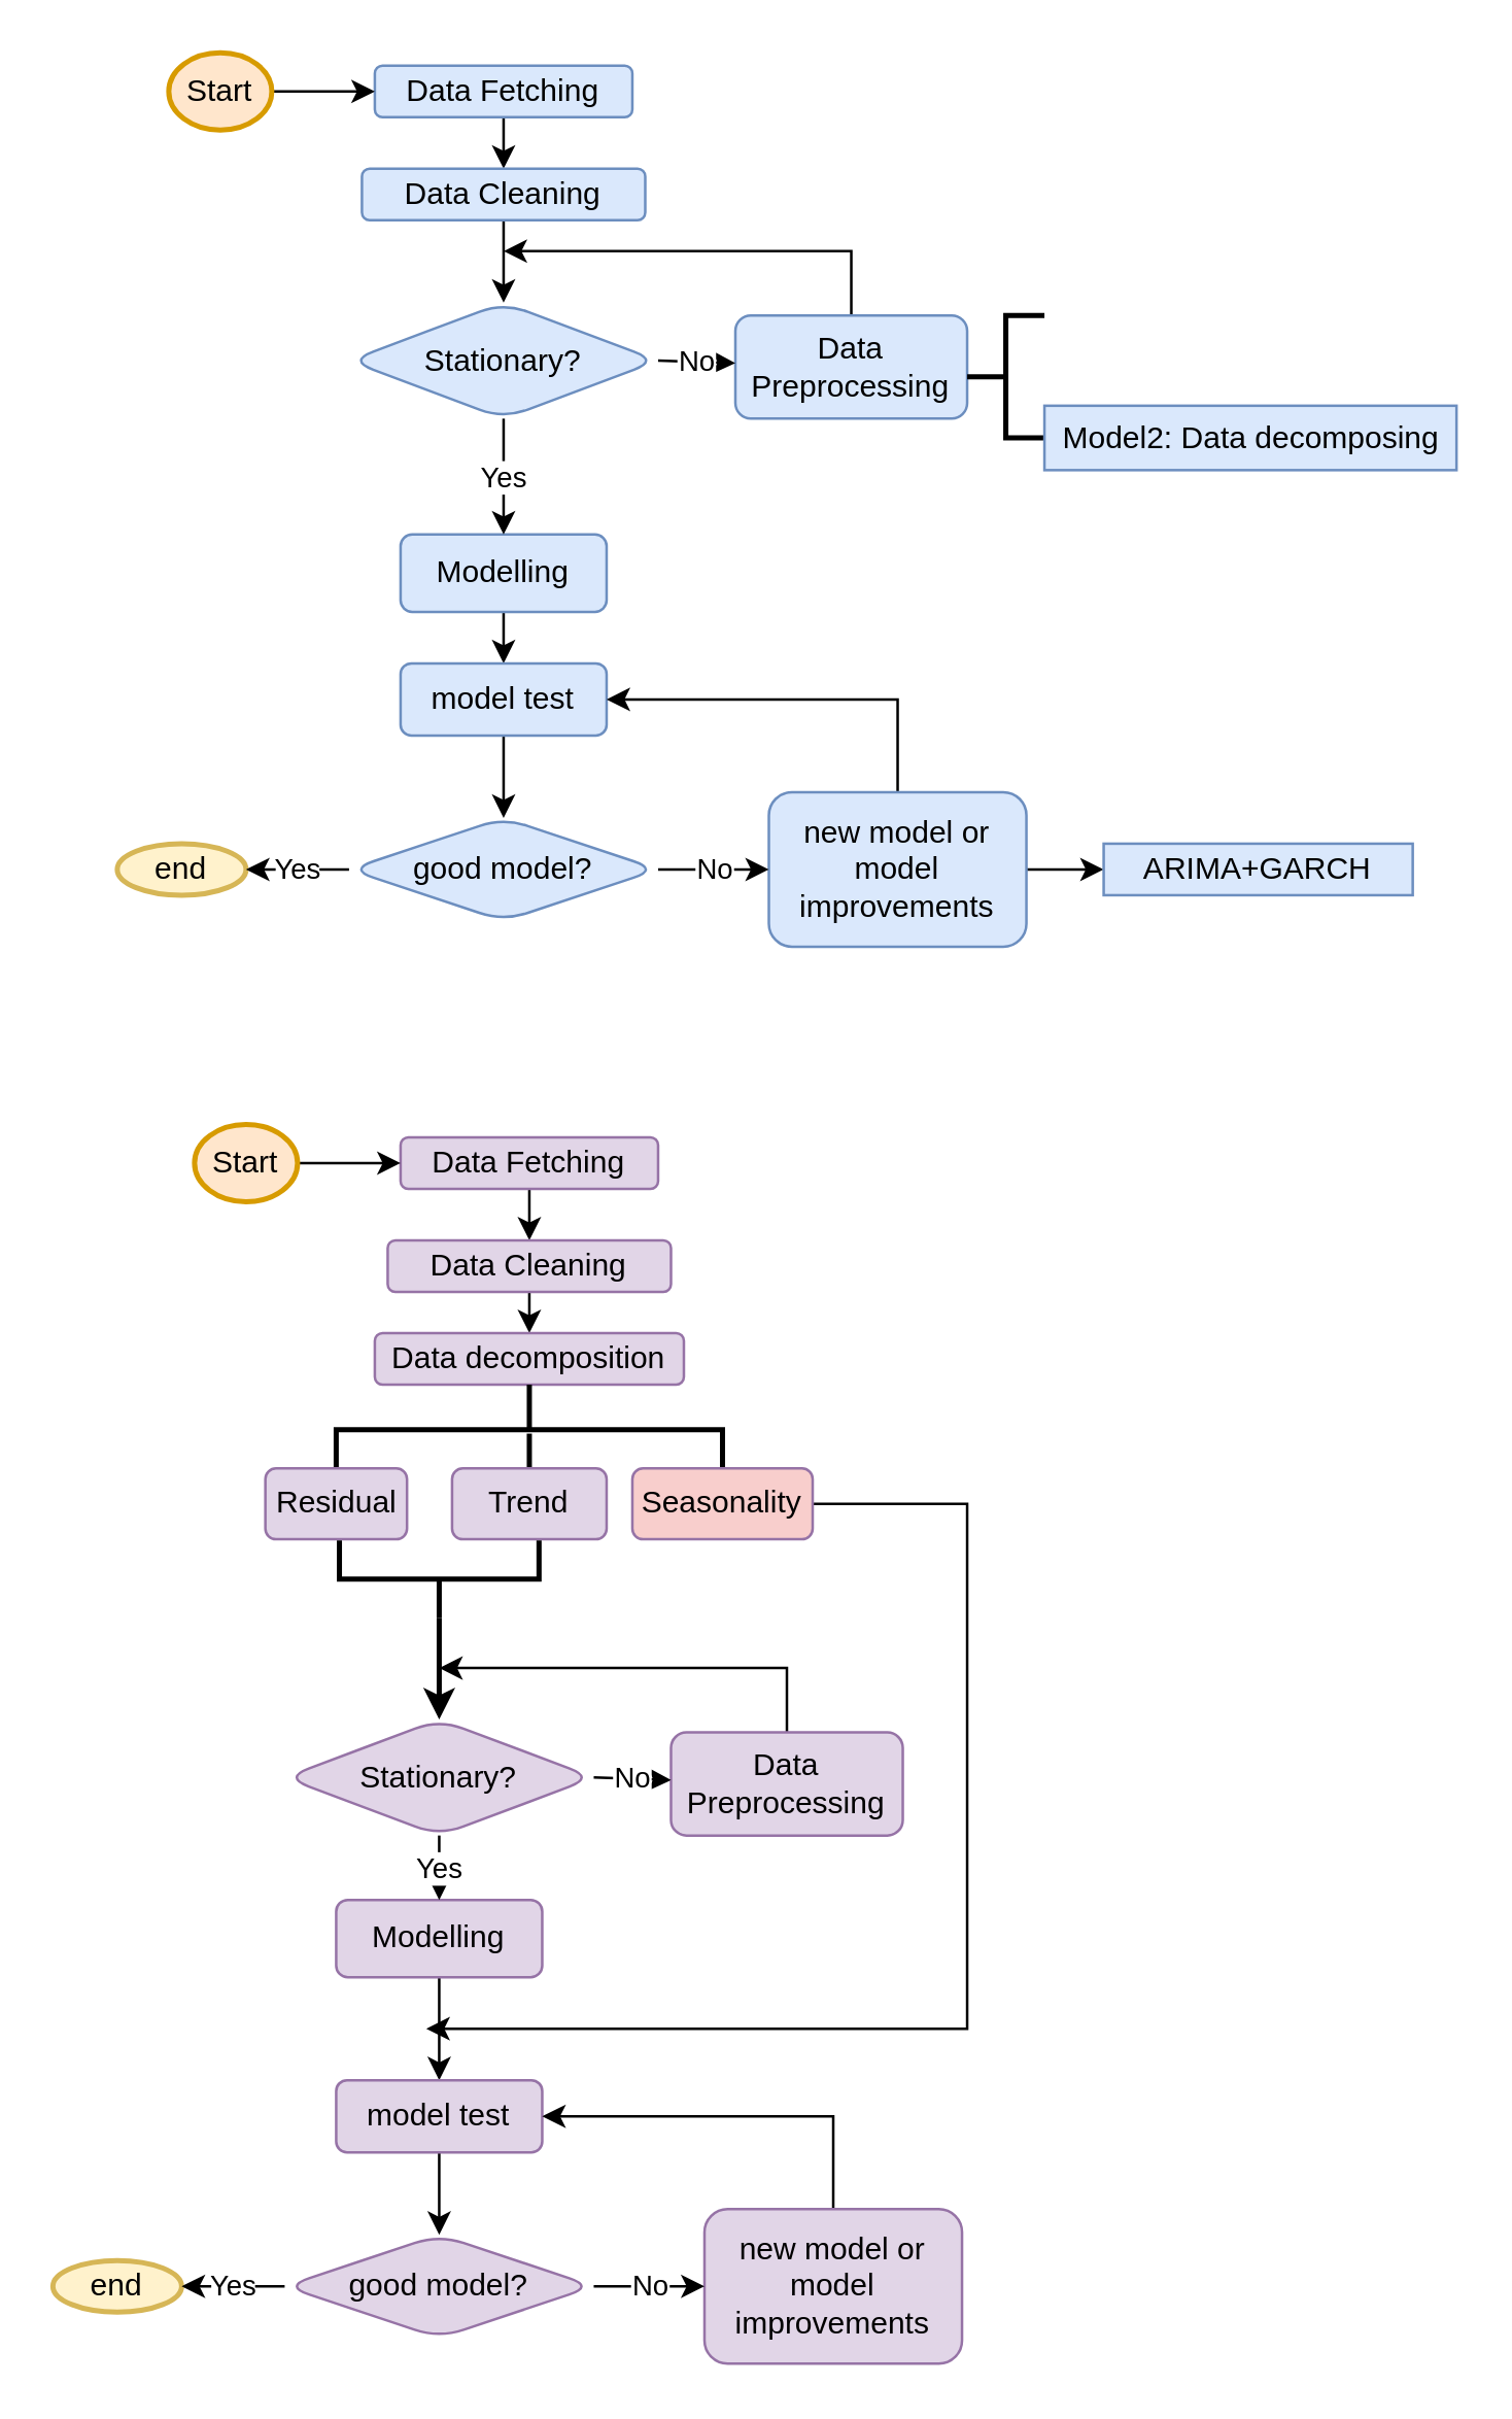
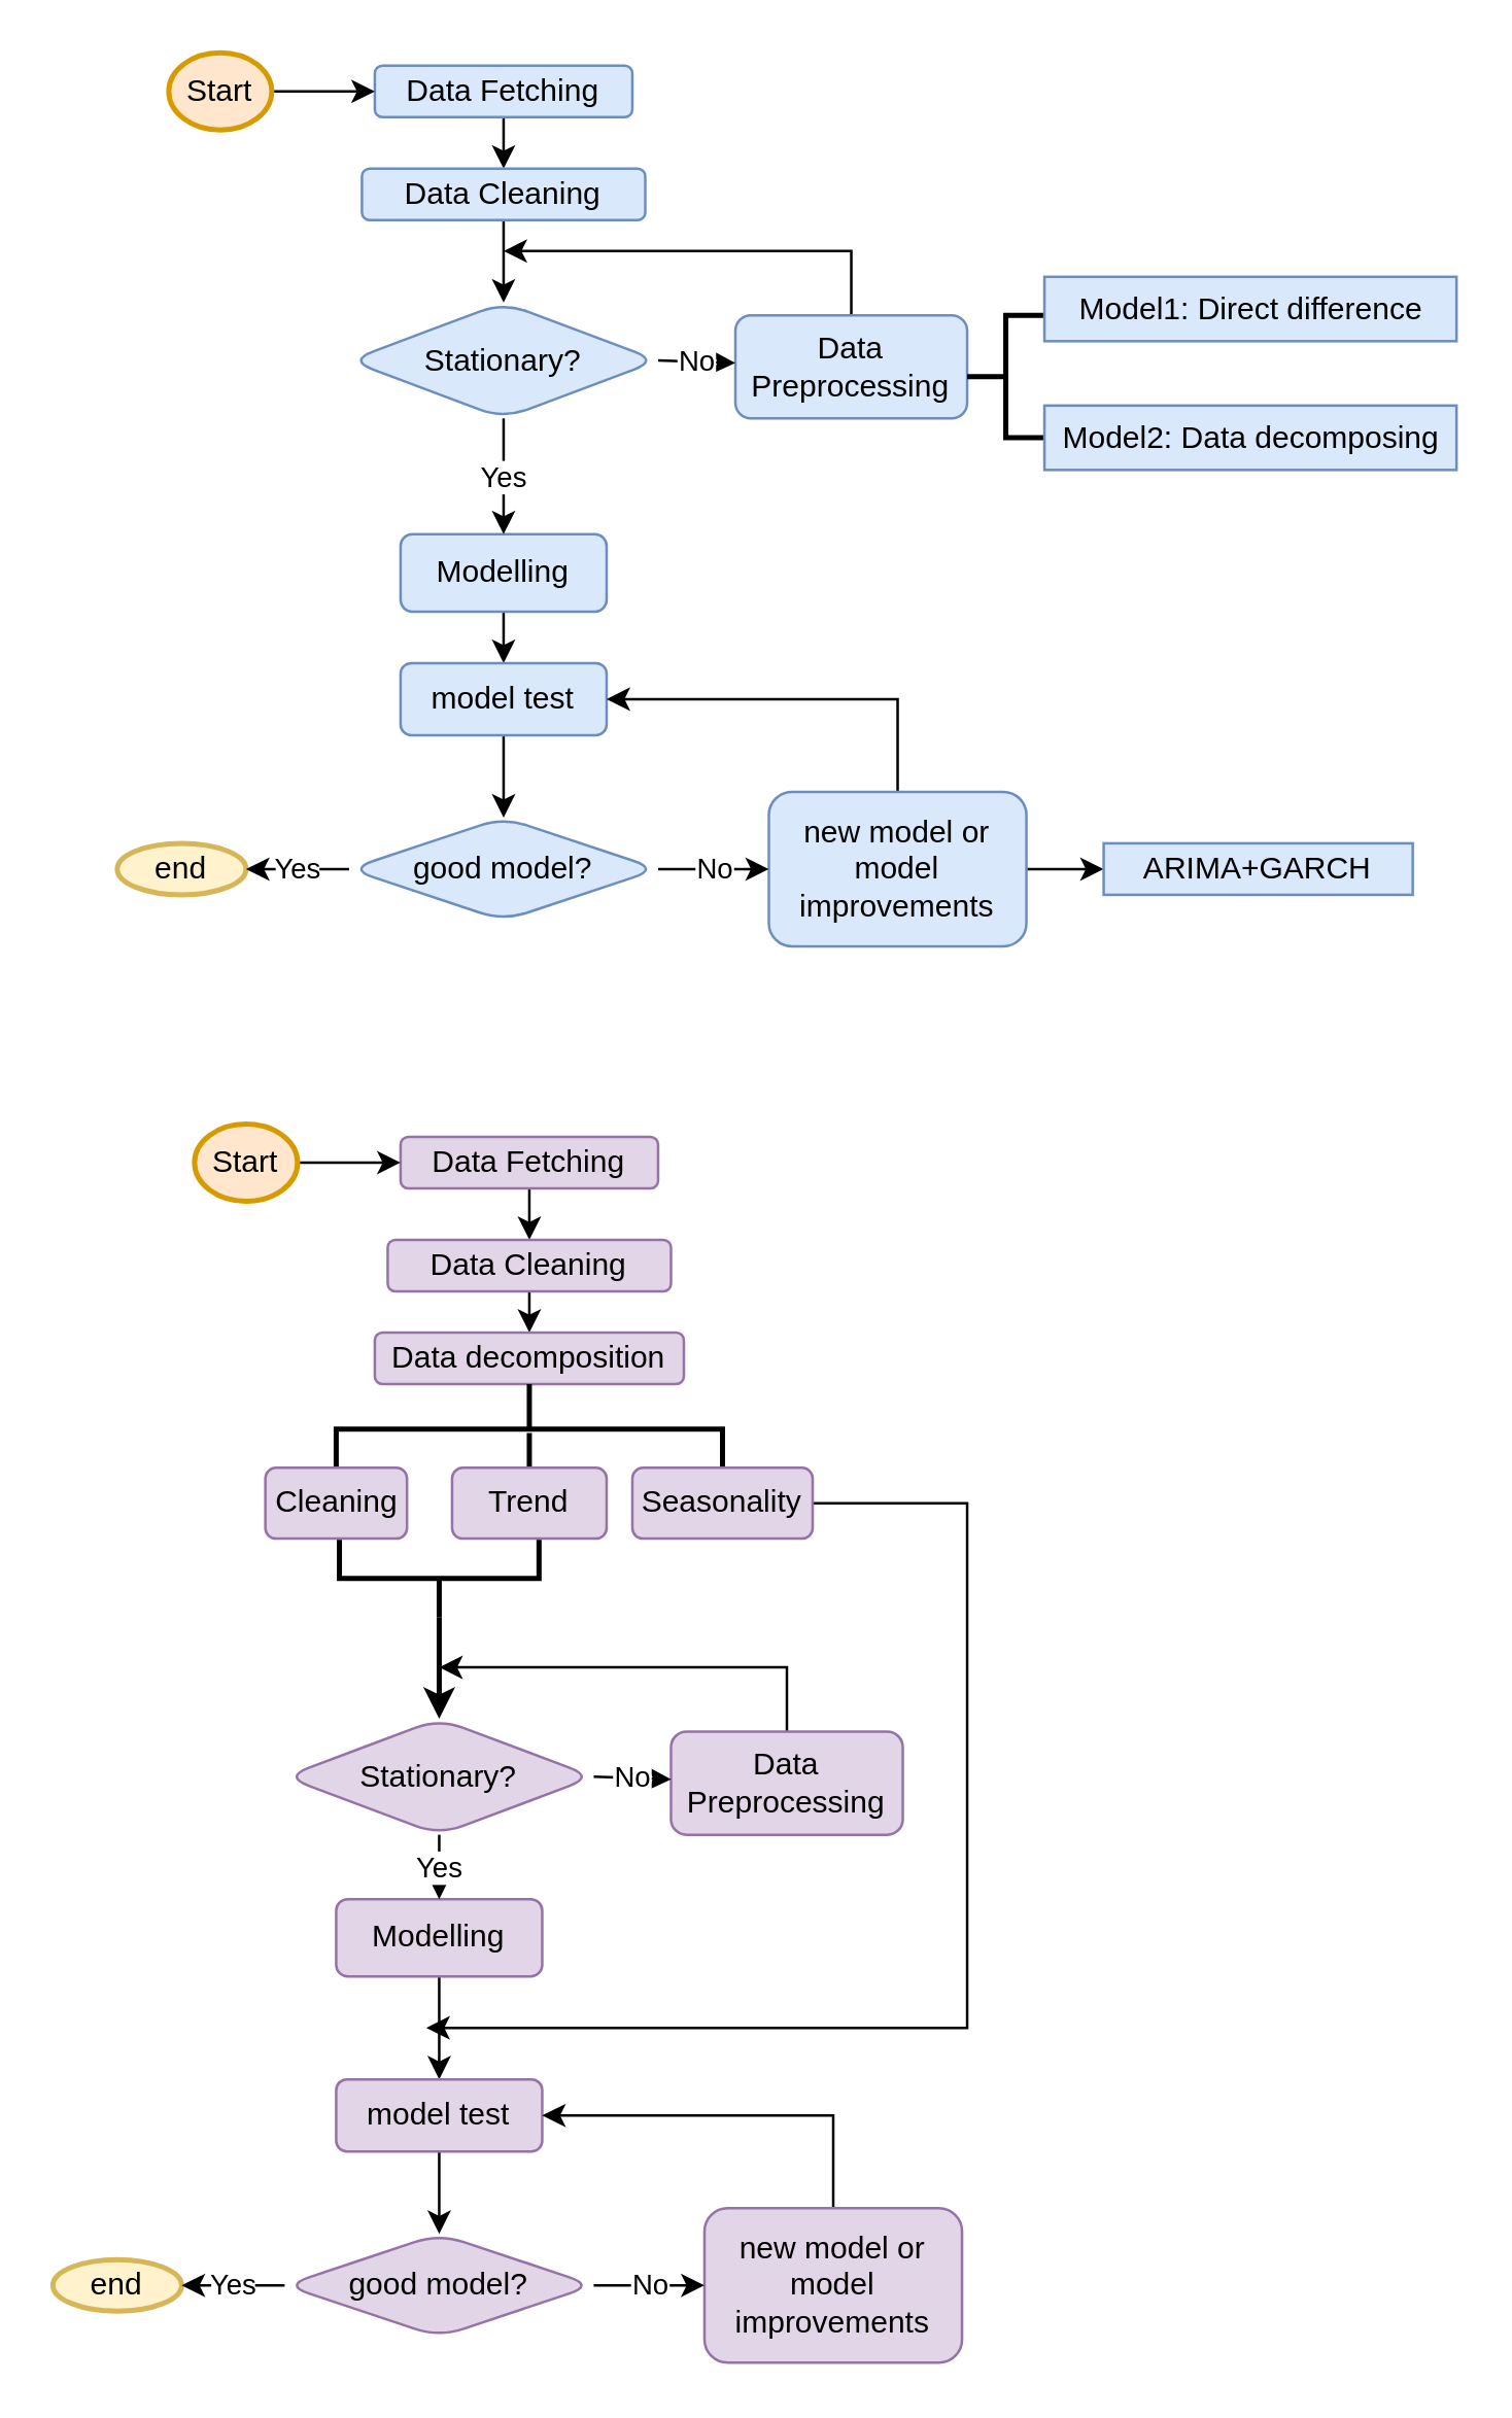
+ <mxCell id="25" value="Model1: Direct difference" style="html=1;fillColor=#dae8fc;strokeColor=#6c8ebf;" parent="1" vertex="1"><mxGeometry x="405" y="107" width="160" height="25" as="geometry" /></mxCell>
- <mxCell id="54" value="Residual" style="rounded=1;whiteSpace=wrap;html=1;fillColor=#e1d5e7;strokeColor=#9673a6;" vertex="1" parent="1"><mxGeometry x="102.5" y="569.5" width="55" height="27.5" as="geometry" /></mxCell>
+ <mxCell id="54" value="Cleaning" style="rounded=1;whiteSpace=wrap;html=1;fillColor=#e1d5e7;strokeColor=#9673a6;" vertex="1" parent="1"><mxGeometry x="102.5" y="569.5" width="55" height="27.5" as="geometry" /></mxCell>
- <mxCell id="56" value="Seasonality" style="rounded=1;whiteSpace=wrap;html=1;fillColor=#f8cecc;strokeColor=#9673a6;" vertex="1" parent="1"><mxGeometry x="245" y="569.5" width="70" height="27.5" as="geometry" /></mxCell>
+ <mxCell id="56" value="Seasonality" style="rounded=1;whiteSpace=wrap;html=1;fillColor=#e1d5e7;strokeColor=#9673a6;" vertex="1" parent="1"><mxGeometry x="245" y="569.5" width="70" height="27.5" as="geometry" /></mxCell>
